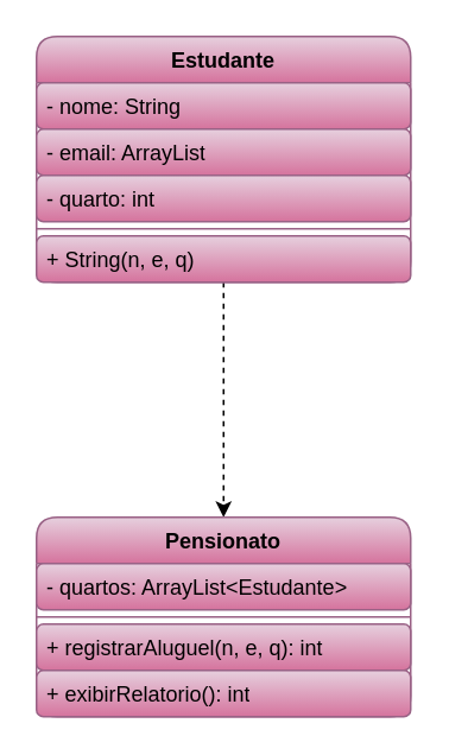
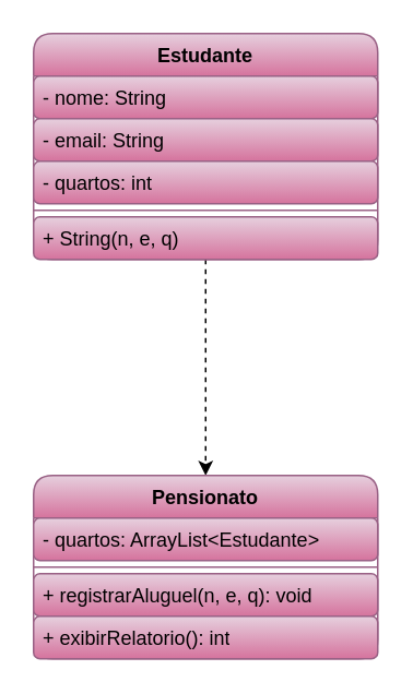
- <mxCell id="5" value="- email: ArrayList" style="text;strokeColor=#996185;fillColor=#e6d0de;align=left;verticalAlign=top;spacingLeft=4;spacingRight=4;overflow=hidden;rotatable=0;points=[[0,0.5],[1,0.5]];portConstraint=eastwest;whiteSpace=wrap;html=1;gradientColor=#d5739d;rounded=1;" vertex="1" parent="3"><mxGeometry y="52" width="210" height="26" as="geometry" /></mxCell>
+ <mxCell id="5" value="- email: String" style="text;strokeColor=#996185;fillColor=#e6d0de;align=left;verticalAlign=top;spacingLeft=4;spacingRight=4;overflow=hidden;rotatable=0;points=[[0,0.5],[1,0.5]];portConstraint=eastwest;whiteSpace=wrap;html=1;gradientColor=#d5739d;rounded=1;" vertex="1" parent="3"><mxGeometry y="52" width="210" height="26" as="geometry" /></mxCell>
- <mxCell id="6" value="- quarto: int" style="text;strokeColor=#996185;fillColor=#e6d0de;align=left;verticalAlign=top;spacingLeft=4;spacingRight=4;overflow=hidden;rotatable=0;points=[[0,0.5],[1,0.5]];portConstraint=eastwest;whiteSpace=wrap;html=1;gradientColor=#d5739d;rounded=1;" vertex="1" parent="3"><mxGeometry y="78" width="210" height="26" as="geometry" /></mxCell>
+ <mxCell id="6" value="- quartos: int" style="text;strokeColor=#996185;fillColor=#e6d0de;align=left;verticalAlign=top;spacingLeft=4;spacingRight=4;overflow=hidden;rotatable=0;points=[[0,0.5],[1,0.5]];portConstraint=eastwest;whiteSpace=wrap;html=1;gradientColor=#d5739d;rounded=1;" vertex="1" parent="3"><mxGeometry y="78" width="210" height="26" as="geometry" /></mxCell>
- <mxCell id="12" value="+ registrarAluguel(n, e, q): int" style="text;strokeColor=#996185;fillColor=#e6d0de;align=left;verticalAlign=top;spacingLeft=4;spacingRight=4;overflow=hidden;rotatable=0;points=[[0,0.5],[1,0.5]];portConstraint=eastwest;whiteSpace=wrap;html=1;gradientColor=#d5739d;rounded=1;" vertex="1" parent="9"><mxGeometry y="60" width="210" height="26" as="geometry" /></mxCell>
+ <mxCell id="12" value="+ registrarAluguel(n, e, q): void" style="text;strokeColor=#996185;fillColor=#e6d0de;align=left;verticalAlign=top;spacingLeft=4;spacingRight=4;overflow=hidden;rotatable=0;points=[[0,0.5],[1,0.5]];portConstraint=eastwest;whiteSpace=wrap;html=1;gradientColor=#d5739d;rounded=1;" vertex="1" parent="9"><mxGeometry y="60" width="210" height="26" as="geometry" /></mxCell>
